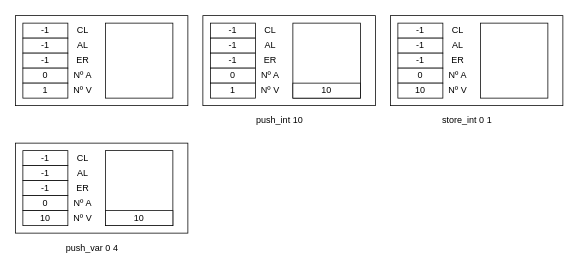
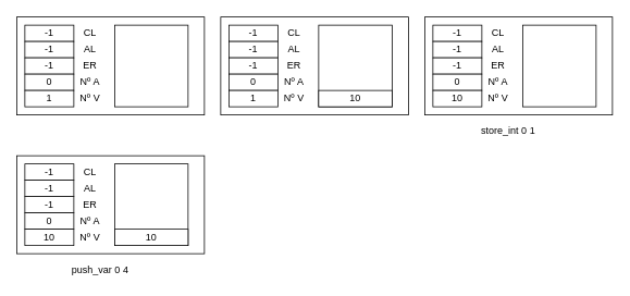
- <mxCell id="25" value="push_int 10" style="text;html=1;strokeColor=none;fillColor=none;align=center;verticalAlign=middle;whiteSpace=wrap;rounded=0;" parent="1" vertex="1"><mxGeometry x="330" y="150" width="85" height="20" as="geometry" /></mxCell>
